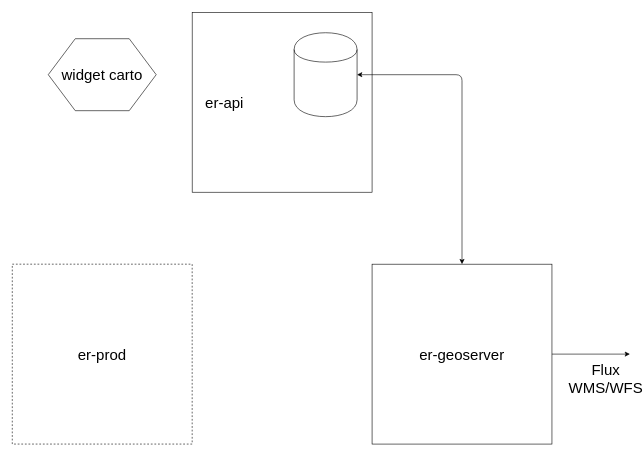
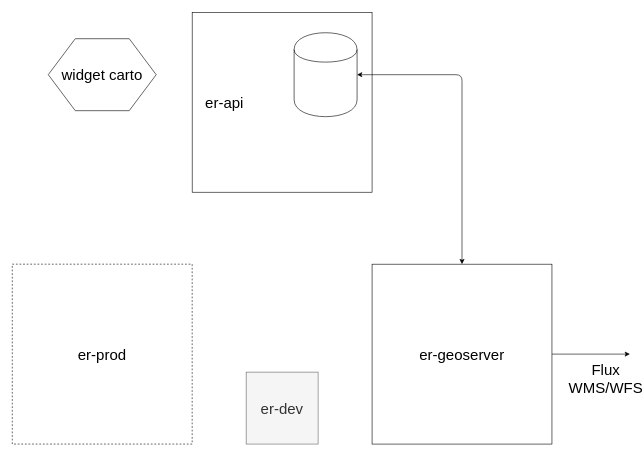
+ <mxCell id="6" value="&lt;div style=&quot;font-size: 25px;&quot;&gt;er-dev&lt;/div&gt;" style="whiteSpace=wrap;html=1;aspect=fixed;fillColor=#f5f5f5;strokeColor=#666666;fontColor=#333333;fontSize=25;" vertex="1" parent="1"><mxGeometry x="410" y="620" width="120" height="120" as="geometry" /></mxCell>
